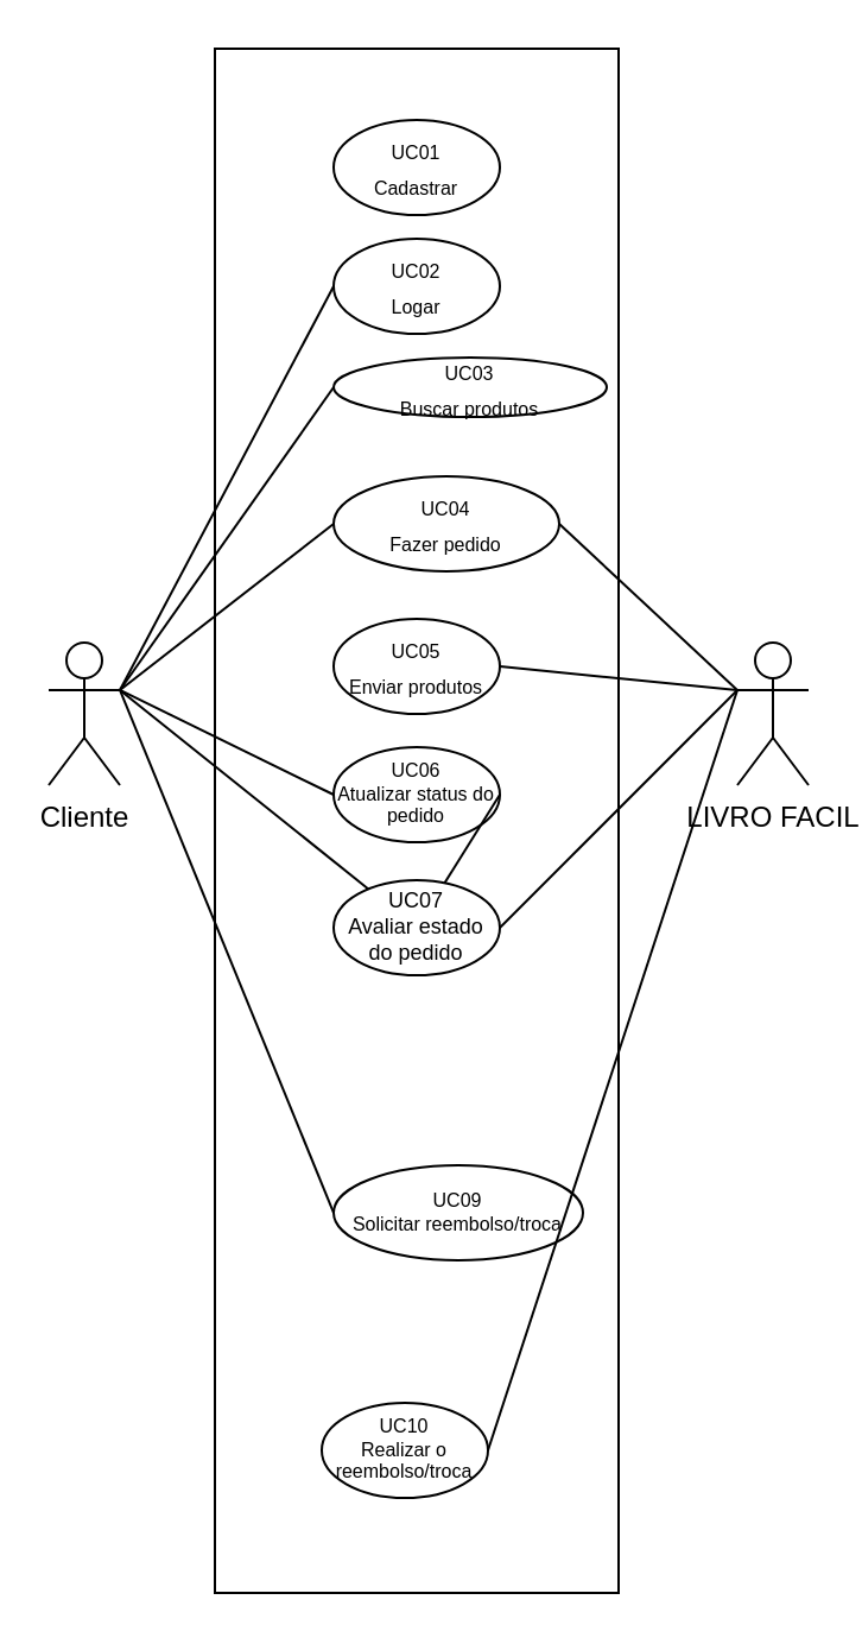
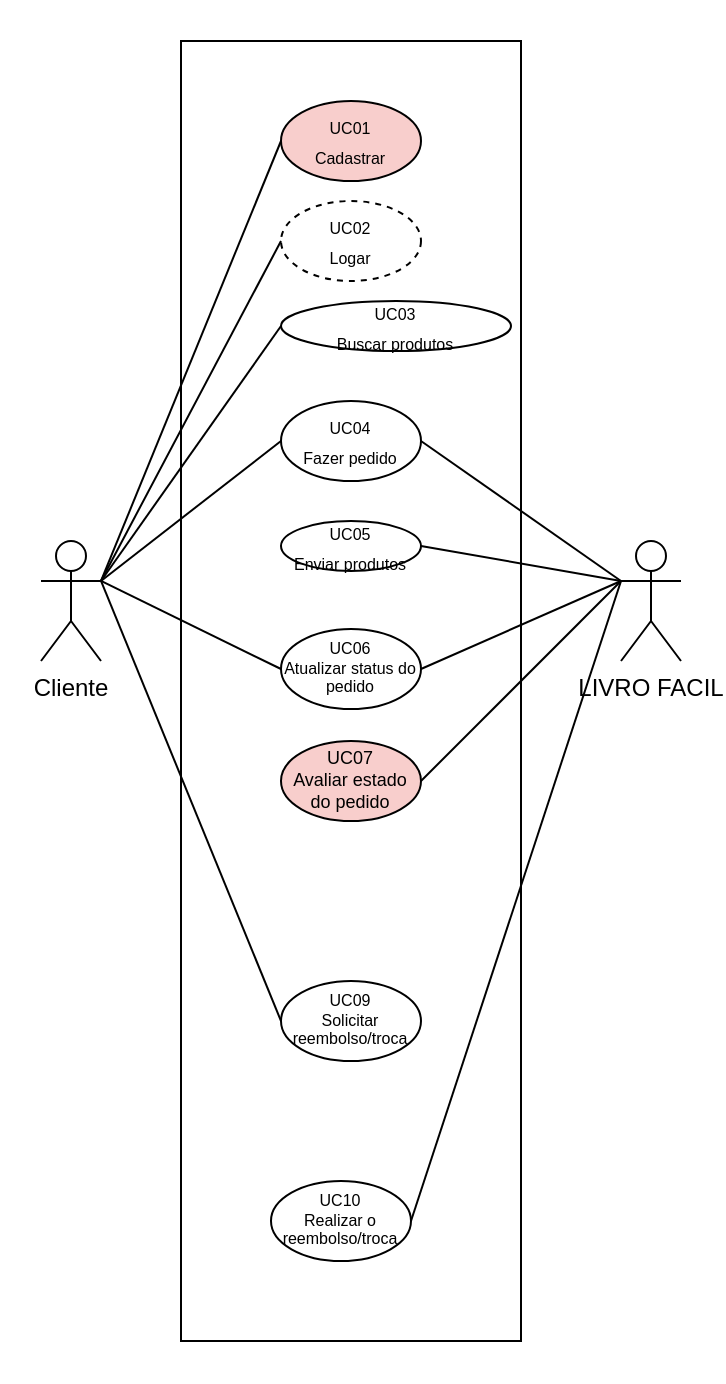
- <mxCell id="4" value="&lt;div&gt;&lt;span style=&quot;font-size: 8px;&quot;&gt;UC01&lt;/span&gt;&lt;/div&gt;&lt;font style=&quot;font-size: 8px;&quot;&gt;Cadastrar&lt;/font&gt;" style="ellipse;whiteSpace=wrap;html=1;" vertex="1" parent="1"><mxGeometry x="140" y="50" width="70" height="40" as="geometry" /></mxCell>
+ <mxCell id="4" value="&lt;div&gt;&lt;span style=&quot;font-size: 8px;&quot;&gt;UC01&lt;/span&gt;&lt;/div&gt;&lt;font style=&quot;font-size: 8px;&quot;&gt;Cadastrar&lt;/font&gt;" style="ellipse;whiteSpace=wrap;html=1;fillColor=#f8cecc;" vertex="1" parent="1"><mxGeometry x="140" y="50" width="70" height="40" as="geometry" /></mxCell>
- <mxCell id="5" value="&lt;div&gt;&lt;font style=&quot;font-size: 8px;&quot;&gt;UC02&lt;/font&gt;&lt;/div&gt;&lt;font style=&quot;font-size: 8px;&quot;&gt;Logar&lt;/font&gt;" style="ellipse;whiteSpace=wrap;html=1;" vertex="1" parent="1"><mxGeometry x="140" y="100" width="70" height="40" as="geometry" /></mxCell>
+ <mxCell id="5" value="&lt;div&gt;&lt;font style=&quot;font-size: 8px;&quot;&gt;UC02&lt;/font&gt;&lt;/div&gt;&lt;font style=&quot;font-size: 8px;&quot;&gt;Logar&lt;/font&gt;" style="ellipse;whiteSpace=wrap;html=1;dashed=1;" vertex="1" parent="1"><mxGeometry x="140" y="100" width="70" height="40" as="geometry" /></mxCell>
- <mxCell id="7" value="&lt;div&gt;&lt;span style=&quot;font-size: 8px;&quot;&gt;UC04&lt;/span&gt;&lt;/div&gt;&lt;font style=&quot;font-size: 8px;&quot;&gt;Fazer pedido&lt;/font&gt;" style="ellipse;whiteSpace=wrap;html=1;" vertex="1" parent="1"><mxGeometry x="140" y="200" width="95" height="40" as="geometry" /></mxCell>
+ <mxCell id="7" value="&lt;div&gt;&lt;span style=&quot;font-size: 8px;&quot;&gt;UC04&lt;/span&gt;&lt;/div&gt;&lt;font style=&quot;font-size: 8px;&quot;&gt;Fazer pedido&lt;/font&gt;" style="ellipse;whiteSpace=wrap;html=1;" vertex="1" parent="1"><mxGeometry x="140" y="200" width="70" height="40" as="geometry" /></mxCell>
- <mxCell id="12" value="&lt;div&gt;&lt;span style=&quot;font-size: 8px;&quot;&gt;UC05&lt;/span&gt;&lt;/div&gt;&lt;div&gt;&lt;span style=&quot;font-size: 8px;&quot;&gt;Enviar produtos&lt;/span&gt;&lt;br&gt;&lt;/div&gt;" style="ellipse;whiteSpace=wrap;html=1;" vertex="1" parent="1"><mxGeometry x="140" y="260" width="70" height="40" as="geometry" /></mxCell>
+ <mxCell id="12" value="&lt;div&gt;&lt;span style=&quot;font-size: 8px;&quot;&gt;UC05&lt;/span&gt;&lt;/div&gt;&lt;div&gt;&lt;span style=&quot;font-size: 8px;&quot;&gt;Enviar produtos&lt;/span&gt;&lt;br&gt;&lt;/div&gt;" style="ellipse;whiteSpace=wrap;html=1;" vertex="1" parent="1"><mxGeometry x="140" y="260" width="70" height="25" as="geometry" /></mxCell>
- <mxCell id="8" value="" style="endArrow=none;html=1;rounded=0;endFill=0;exitX=1;exitY=0.333;exitDx=0;exitDy=0;exitPerimeter=0;" edge="1" parent="1" source="3" target="19"><mxGeometry width="50" height="50" relative="1" as="geometry"><mxPoint x="60" y="150" as="sourcePoint" /><mxPoint x="140" y="100" as="targetPoint" /></mxGeometry></mxCell>
+ <mxCell id="8" value="" style="endArrow=none;html=1;rounded=0;endFill=0;entryX=0;entryY=0.5;entryDx=0;entryDy=0;exitX=1;exitY=0.333;exitDx=0;exitDy=0;exitPerimeter=0;" edge="1" parent="1" source="3" target="4"><mxGeometry width="50" height="50" relative="1" as="geometry"><mxPoint x="60" y="150" as="sourcePoint" /><mxPoint x="140" y="100" as="targetPoint" /></mxGeometry></mxCell>
- <mxCell id="15" value="" style="endArrow=none;html=1;rounded=0;endFill=0;exitX=1;exitY=0.5;exitDx=0;exitDy=0;" edge="1" parent="1" source="13" target="19"><mxGeometry width="50" height="50" relative="1" as="geometry"><mxPoint x="210" y="390" as="sourcePoint" /><mxPoint x="330" y="417.5" as="targetPoint" /></mxGeometry></mxCell>
+ <mxCell id="15" value="" style="endArrow=none;html=1;rounded=0;endFill=0;entryX=0;entryY=0.333;entryDx=0;entryDy=0;entryPerimeter=0;exitX=1;exitY=0.5;exitDx=0;exitDy=0;" edge="1" parent="1" source="13" target="16"><mxGeometry width="50" height="50" relative="1" as="geometry"><mxPoint x="210" y="390" as="sourcePoint" /><mxPoint x="330" y="417.5" as="targetPoint" /></mxGeometry></mxCell>
- <mxCell id="19" value="&lt;div style=&quot;font-size: 9px;&quot;&gt;UC07&lt;/div&gt;Avaliar estado do pedido" style="ellipse;whiteSpace=wrap;html=1;fontSize=9;" vertex="1" parent="1"><mxGeometry x="140" y="370" width="70" height="40" as="geometry" /></mxCell>
+ <mxCell id="19" value="&lt;div style=&quot;font-size: 9px;&quot;&gt;UC07&lt;/div&gt;Avaliar estado do pedido" style="ellipse;whiteSpace=wrap;html=1;fontSize=9;fillColor=#f8cecc;" vertex="1" parent="1"><mxGeometry x="140" y="370" width="70" height="40" as="geometry" /></mxCell>
- <mxCell id="21" value="&lt;div style=&quot;font-size: 8px;&quot;&gt;UC09&lt;/div&gt;Solicitar reembolso/troca" style="ellipse;whiteSpace=wrap;html=1;fontSize=8;" vertex="1" parent="1"><mxGeometry x="140" y="490" width="105" height="40" as="geometry" /></mxCell>
+ <mxCell id="21" value="&lt;div style=&quot;font-size: 8px;&quot;&gt;UC09&lt;/div&gt;Solicitar reembolso/troca" style="ellipse;whiteSpace=wrap;html=1;fontSize=8;" vertex="1" parent="1"><mxGeometry x="140" y="490" width="70" height="40" as="geometry" /></mxCell>
